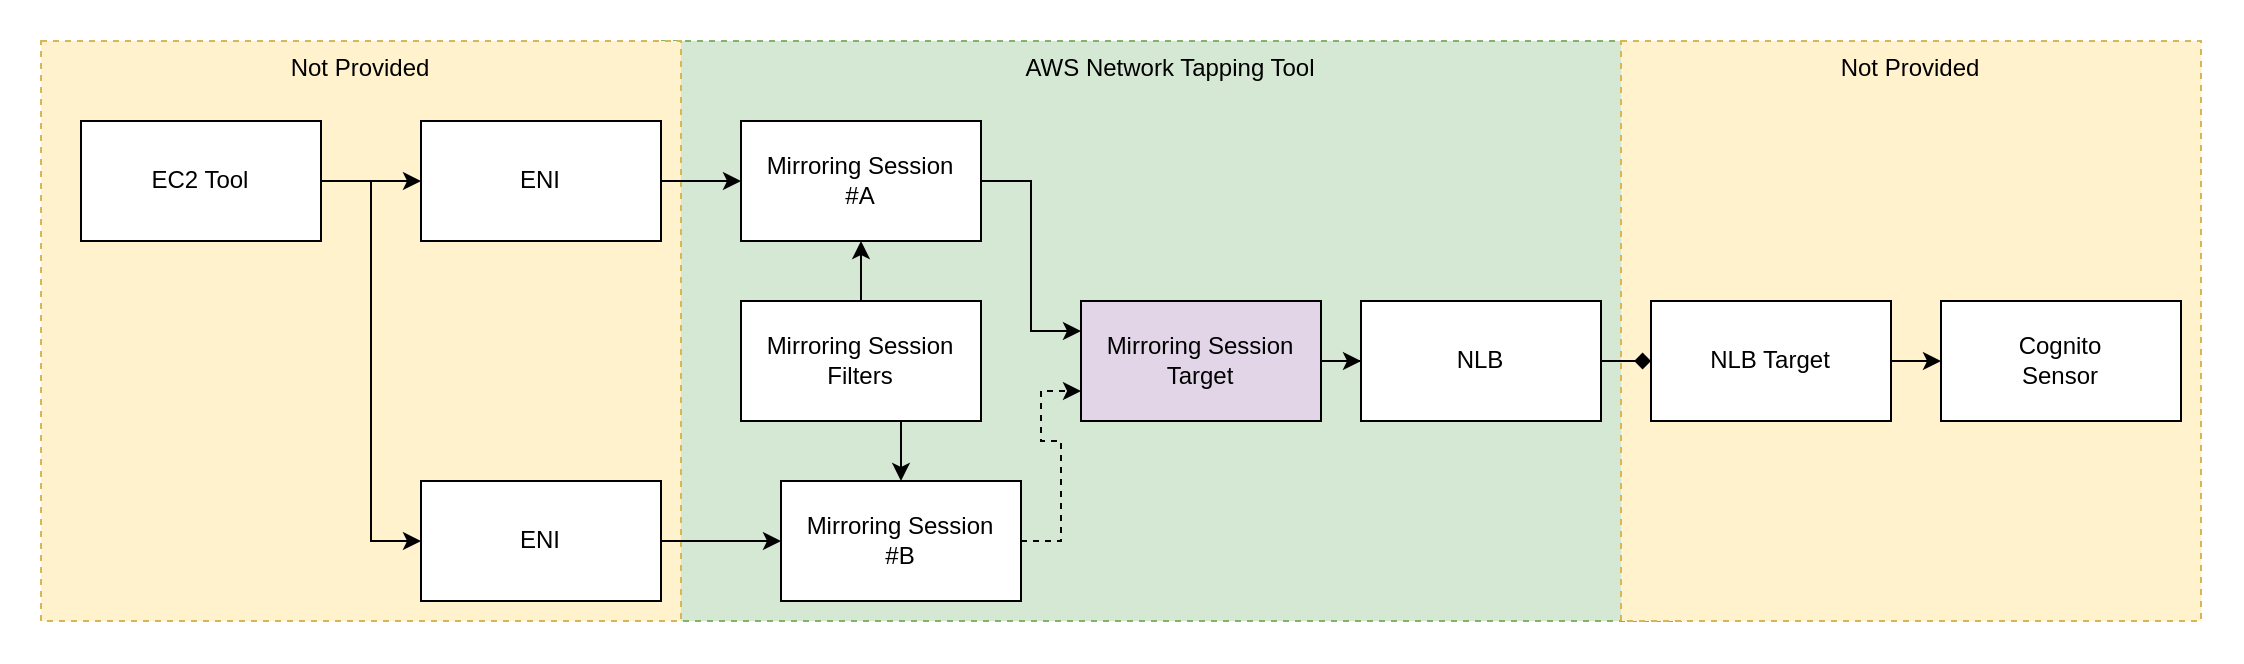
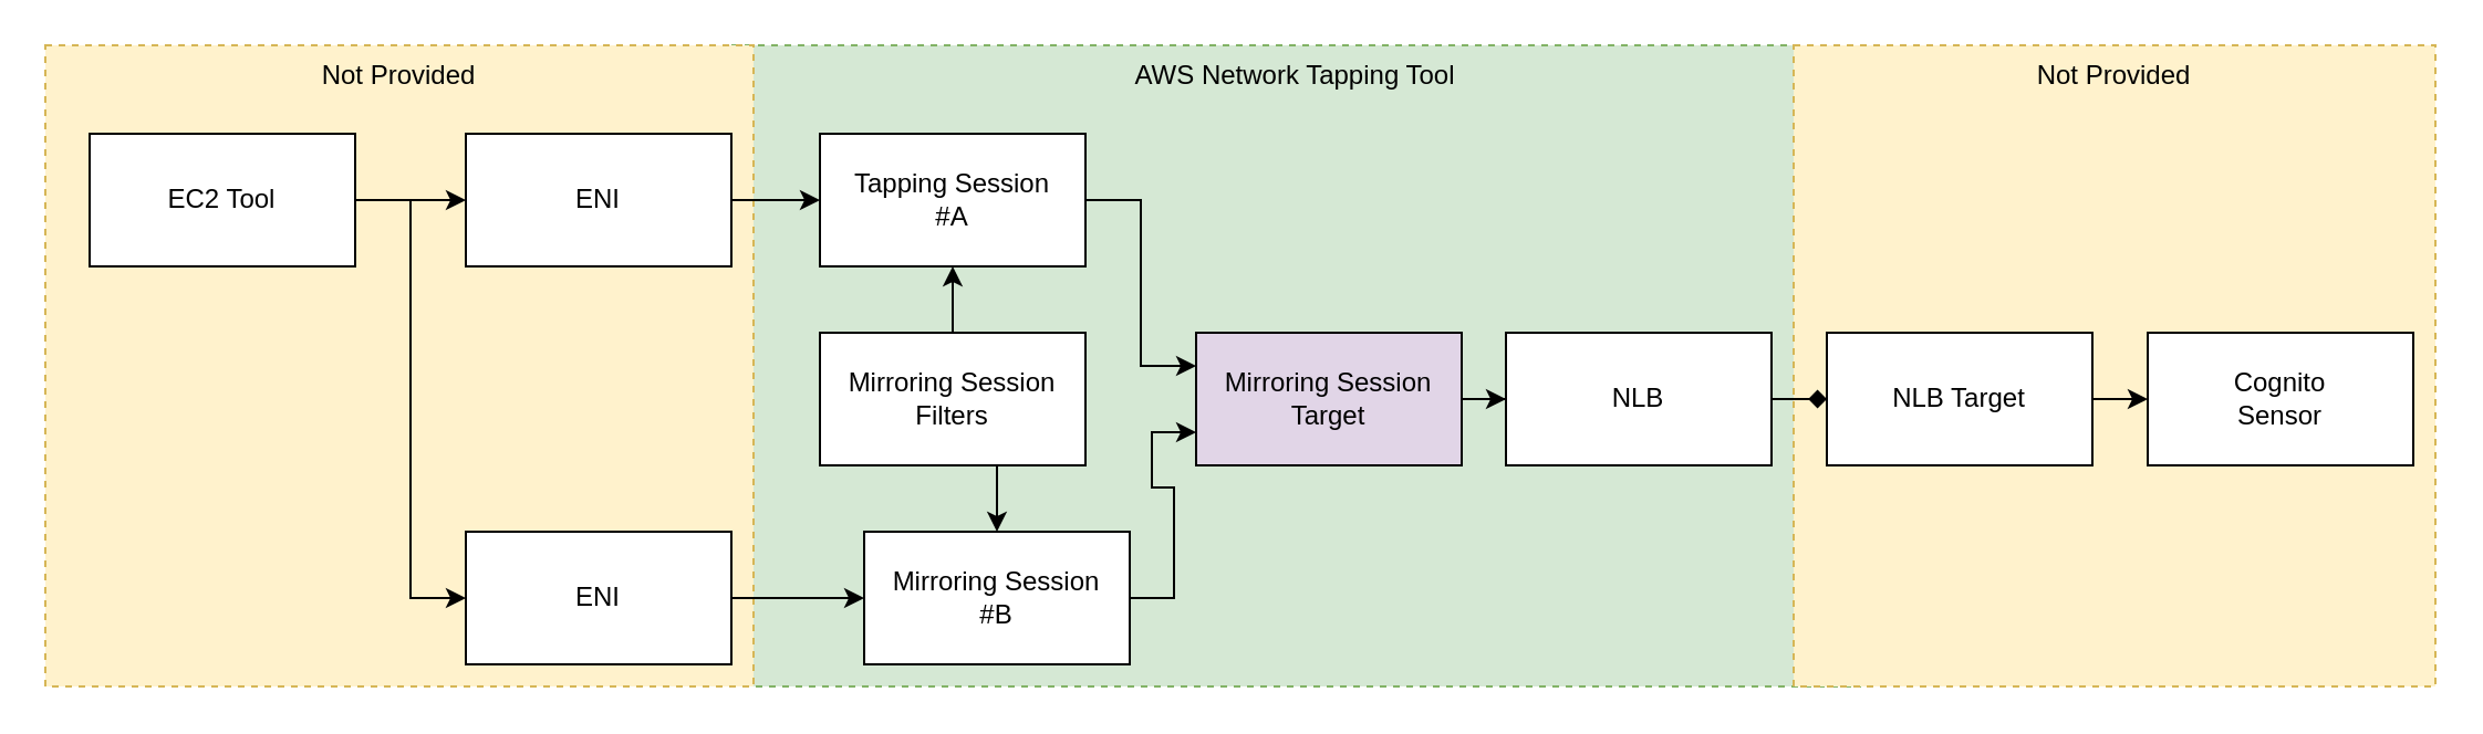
- <mxCell id="11" value="Mirroring Session&lt;br&gt;#A" style="rounded=0;whiteSpace=wrap;html=1;" vertex="1" parent="1"><mxGeometry x="370" y="60" width="120" height="60" as="geometry" /></mxCell>
+ <mxCell id="11" value="Tapping Session&lt;br&gt;#A" style="rounded=0;whiteSpace=wrap;html=1;" vertex="1" parent="1"><mxGeometry x="370" y="60" width="120" height="60" as="geometry" /></mxCell>
- <mxCell id="17" style="edgeStyle=orthogonalEdgeStyle;rounded=0;orthogonalLoop=1;jettySize=auto;html=1;exitX=1;exitY=0.5;exitDx=0;exitDy=0;entryX=0;entryY=0.75;entryDx=0;entryDy=0;dashed=1;" edge="1" parent="1" source="18" target="20"><mxGeometry relative="1" as="geometry" /></mxCell>
+ <mxCell id="17" style="edgeStyle=orthogonalEdgeStyle;rounded=0;orthogonalLoop=1;jettySize=auto;html=1;exitX=1;exitY=0.5;exitDx=0;exitDy=0;entryX=0;entryY=0.75;entryDx=0;entryDy=0;" edge="1" parent="1" source="18" target="20"><mxGeometry relative="1" as="geometry" /></mxCell>
